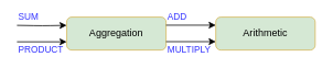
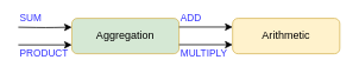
- <mxCell id="3" value="Arithmetic" style="rounded=1;whiteSpace=wrap;html=1;fillColor=#d5e8d4;strokeColor=#d6b656;" parent="1" vertex="1"><mxGeometry x="260" y="20" width="120" height="40" as="geometry" /></mxCell>
+ <mxCell id="3" value="Arithmetic" style="rounded=1;whiteSpace=wrap;html=1;fillColor=#fff2cc;strokeColor=#d6b656;" parent="1" vertex="1"><mxGeometry x="260" y="20" width="120" height="40" as="geometry" /></mxCell>
